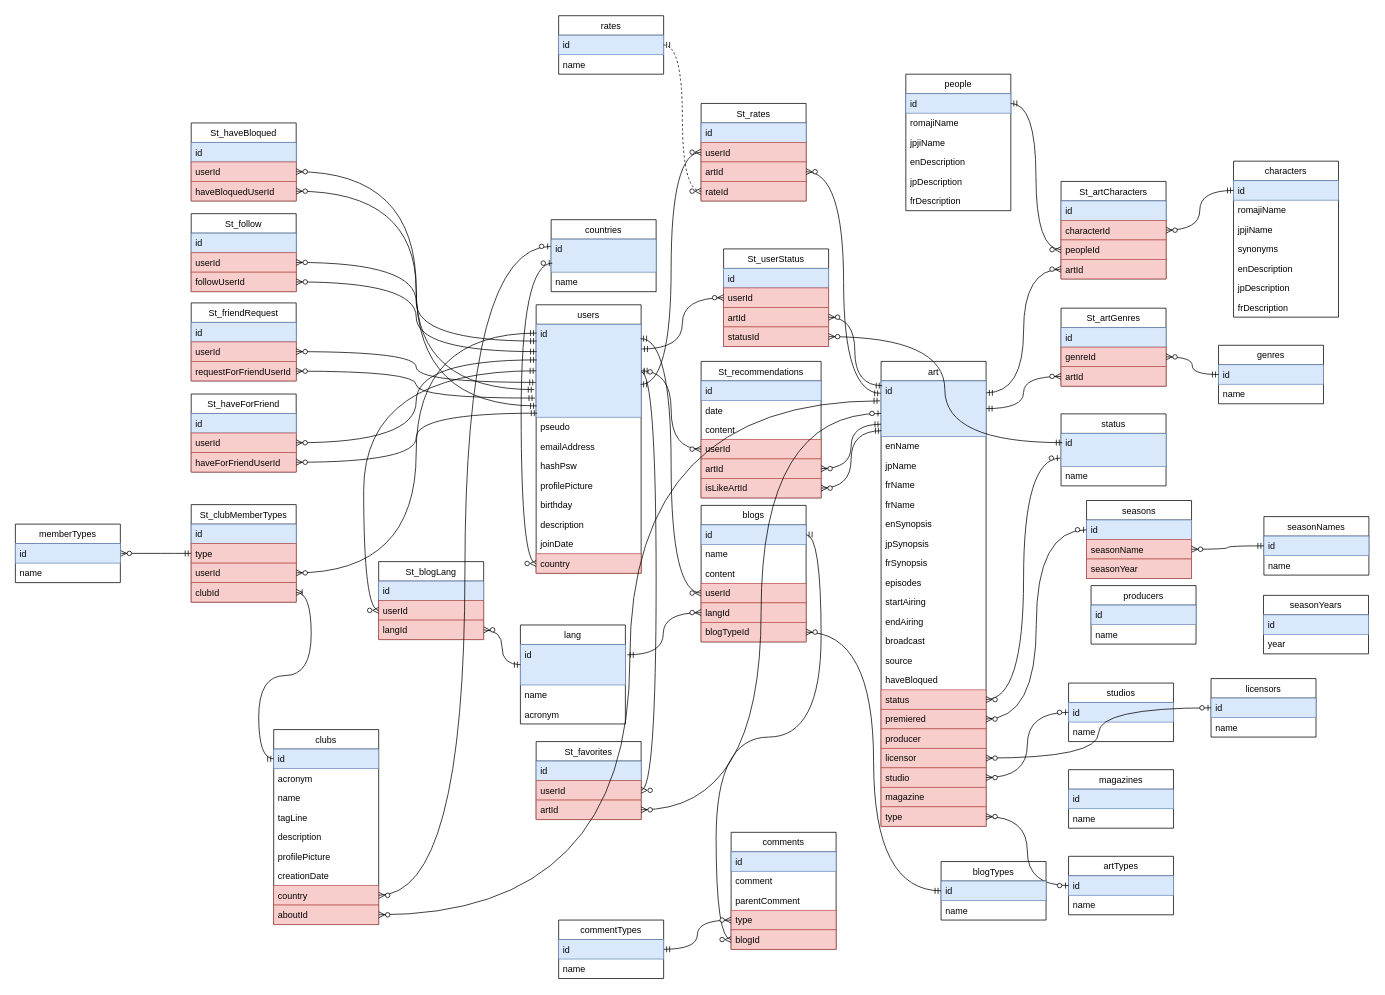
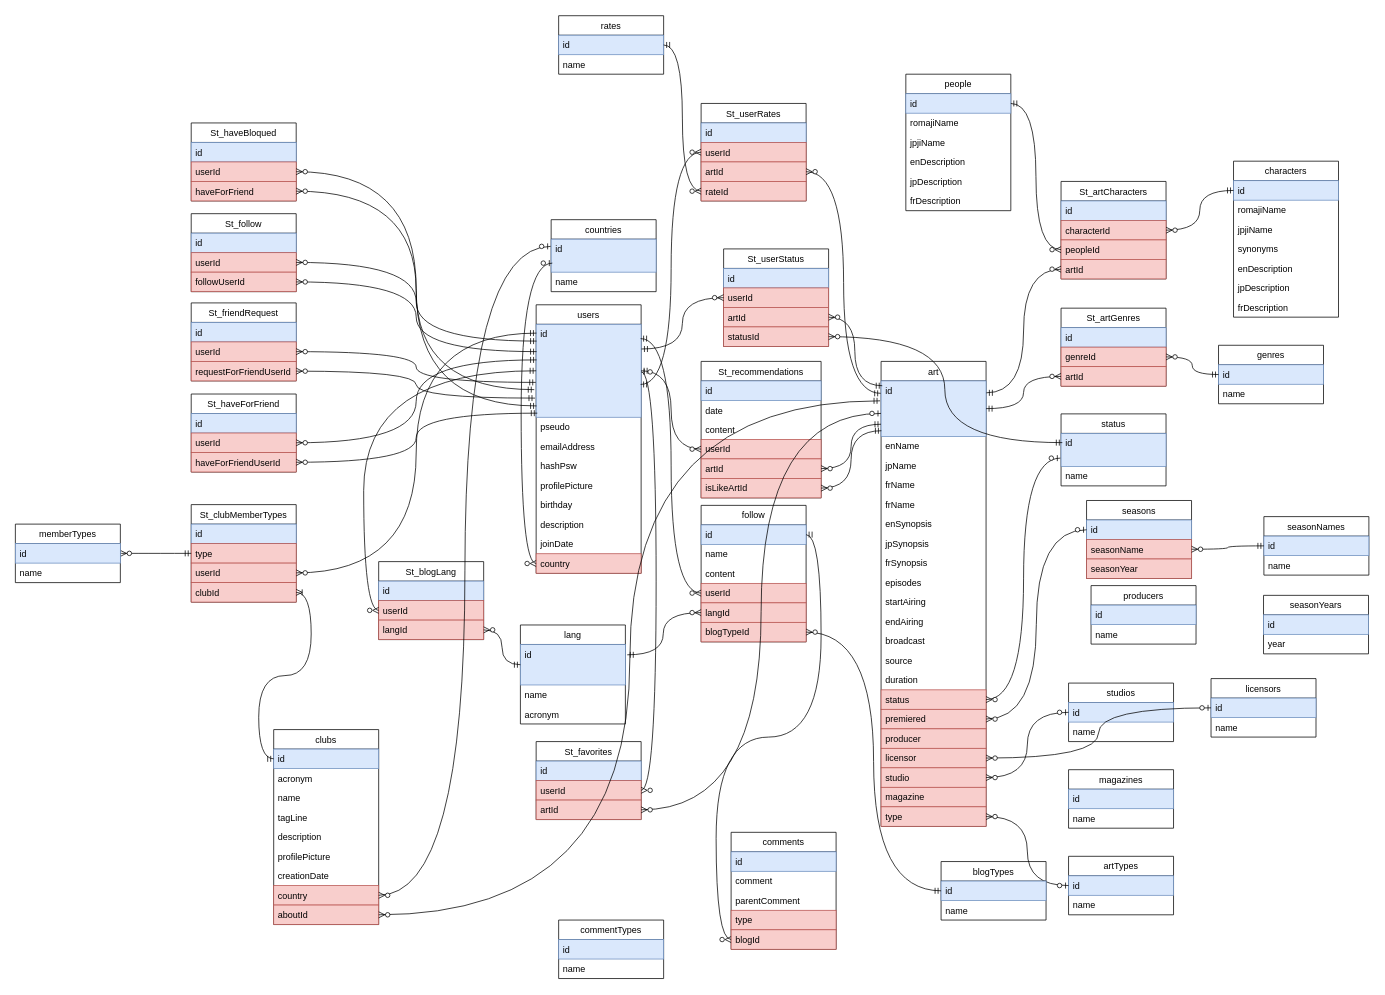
- <mxCell id="126" value="St_rates" style="swimlane;fontStyle=0;childLayout=stackLayout;horizontal=1;startSize=26;fillColor=none;horizontalStack=0;resizeParent=1;resizeParentMax=0;resizeLast=0;collapsible=1;marginBottom=0;" parent="1" vertex="1"><mxGeometry x="934.5" y="137" width="140" height="130" as="geometry" /></mxCell>
+ <mxCell id="126" value="St_userRates" style="swimlane;fontStyle=0;childLayout=stackLayout;horizontal=1;startSize=26;fillColor=none;horizontalStack=0;resizeParent=1;resizeParentMax=0;resizeLast=0;collapsible=1;marginBottom=0;" parent="1" vertex="1"><mxGeometry x="934.5" y="137" width="140" height="130" as="geometry" /></mxCell>
- <mxCell id="134" style="edgeStyle=orthogonalEdgeStyle;curved=1;rounded=0;orthogonalLoop=1;jettySize=auto;html=1;exitX=0;exitY=0.5;exitDx=0;exitDy=0;entryX=1;entryY=0.5;entryDx=0;entryDy=0;startArrow=ERzeroToMany;startFill=1;endArrow=ERmandOne;endFill=0;dashed=1;" parent="1" source="130" target="131" edge="1"><mxGeometry relative="1" as="geometry" /></mxCell>
+ <mxCell id="134" style="edgeStyle=orthogonalEdgeStyle;curved=1;rounded=0;orthogonalLoop=1;jettySize=auto;html=1;exitX=0;exitY=0.5;exitDx=0;exitDy=0;entryX=1;entryY=0.5;entryDx=0;entryDy=0;startArrow=ERzeroToMany;startFill=1;endArrow=ERmandOne;endFill=0;" parent="1" source="130" target="131" edge="1"><mxGeometry relative="1" as="geometry" /></mxCell>
- <mxCell id="199" value="haveBloquedUserId" style="text;strokeColor=#b85450;fillColor=#f8cecc;align=left;verticalAlign=top;spacingLeft=4;spacingRight=4;overflow=hidden;rotatable=0;points=[[0,0.5],[1,0.5]];portConstraint=eastwest;" parent="196" vertex="1"><mxGeometry y="78" width="140" height="26" as="geometry" /></mxCell>
+ <mxCell id="199" value="haveForFriend" style="text;strokeColor=#b85450;fillColor=#f8cecc;align=left;verticalAlign=top;spacingLeft=4;spacingRight=4;overflow=hidden;rotatable=0;points=[[0,0.5],[1,0.5]];portConstraint=eastwest;" parent="196" vertex="1"><mxGeometry y="78" width="140" height="26" as="geometry" /></mxCell>
- <mxCell id="53" value="blogs" style="swimlane;fontStyle=0;childLayout=stackLayout;horizontal=1;startSize=26;fillColor=none;horizontalStack=0;resizeParent=1;resizeParentMax=0;resizeLast=0;collapsible=1;marginBottom=0;" parent="1" vertex="1"><mxGeometry x="934.5" y="673" width="140" height="182" as="geometry" /></mxCell>
+ <mxCell id="53" value="follow" style="swimlane;fontStyle=0;childLayout=stackLayout;horizontal=1;startSize=26;fillColor=none;horizontalStack=0;resizeParent=1;resizeParentMax=0;resizeLast=0;collapsible=1;marginBottom=0;" parent="1" vertex="1"><mxGeometry x="934.5" y="673" width="140" height="182" as="geometry" /></mxCell>
- <mxCell id="26" value="haveBloqued" style="text;strokeColor=none;fillColor=none;align=left;verticalAlign=top;spacingLeft=4;spacingRight=4;overflow=hidden;rotatable=0;points=[[0,0.5],[1,0.5]];portConstraint=eastwest;" parent="12" vertex="1"><mxGeometry y="412" width="140" height="26" as="geometry" /></mxCell>
+ <mxCell id="26" value="duration" style="text;strokeColor=none;fillColor=none;align=left;verticalAlign=top;spacingLeft=4;spacingRight=4;overflow=hidden;rotatable=0;points=[[0,0.5],[1,0.5]];portConstraint=eastwest;" parent="12" vertex="1"><mxGeometry y="412" width="140" height="26" as="geometry" /></mxCell>
- <mxCell id="216" style="edgeStyle=orthogonalEdgeStyle;rounded=0;orthogonalLoop=1;jettySize=auto;html=1;exitX=1;exitY=0.5;exitDx=0;exitDy=0;entryX=0;entryY=0.75;entryDx=0;entryDy=0;curved=1;endArrow=ERzeroToMany;endFill=1;startArrow=ERmandOne;startFill=0;" parent="1" source="217" target="179" edge="1"><mxGeometry relative="1" as="geometry" /></mxCell>
